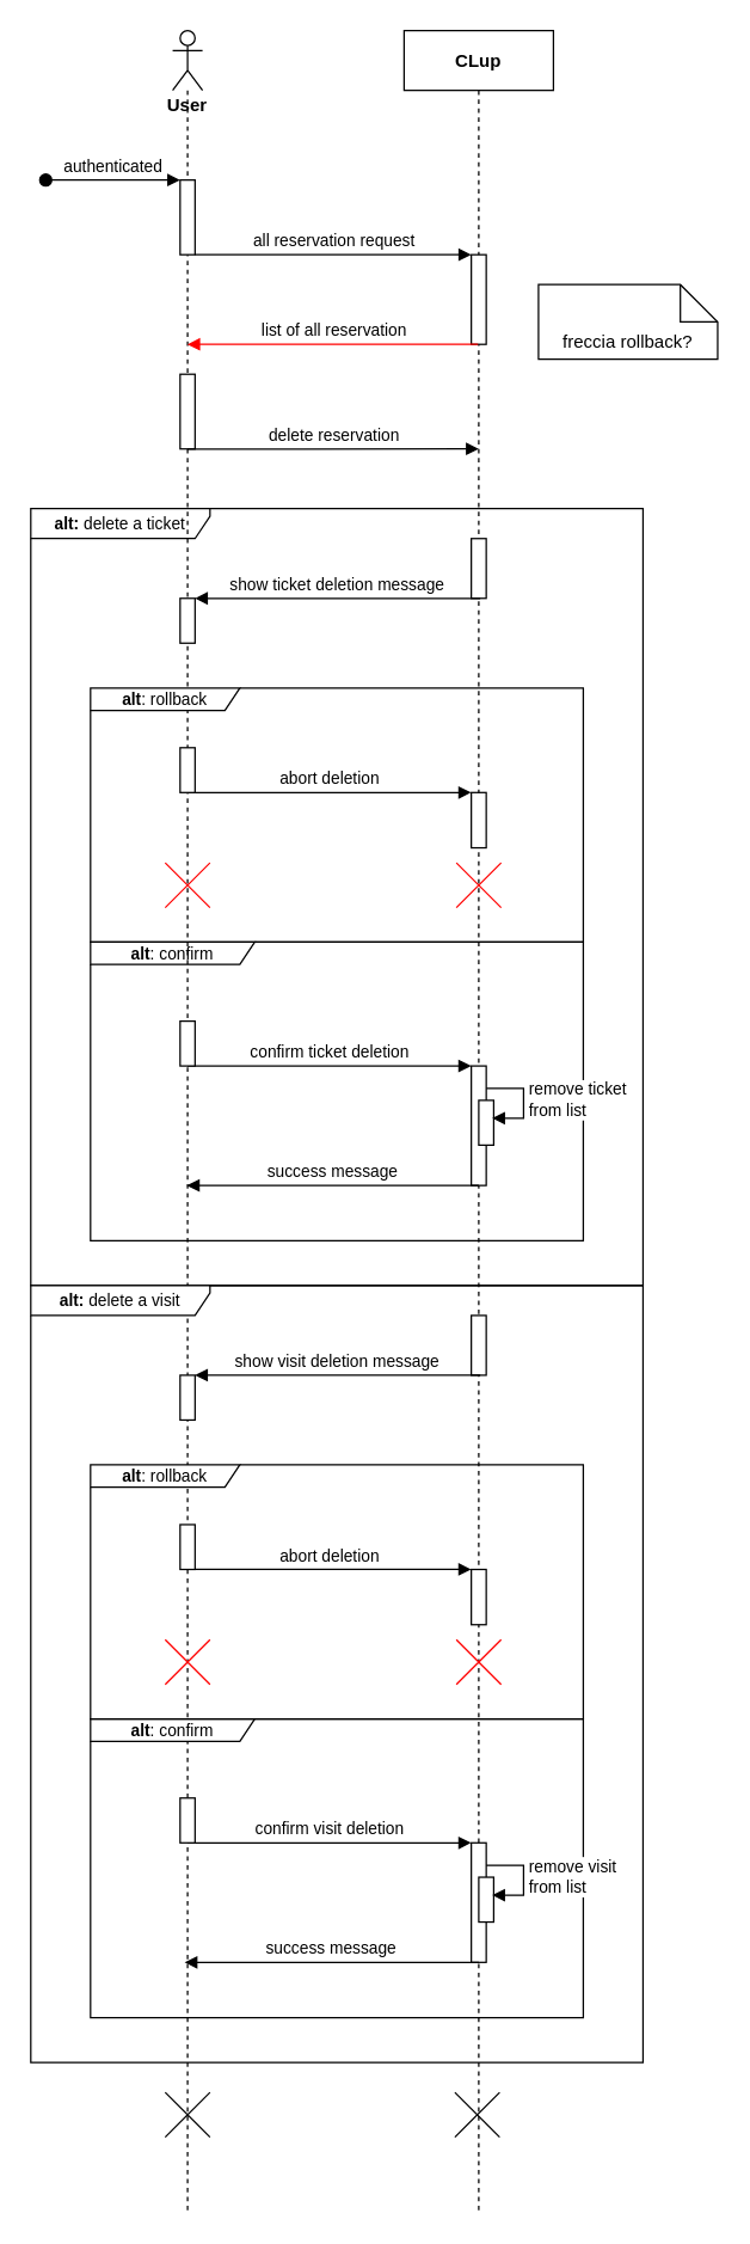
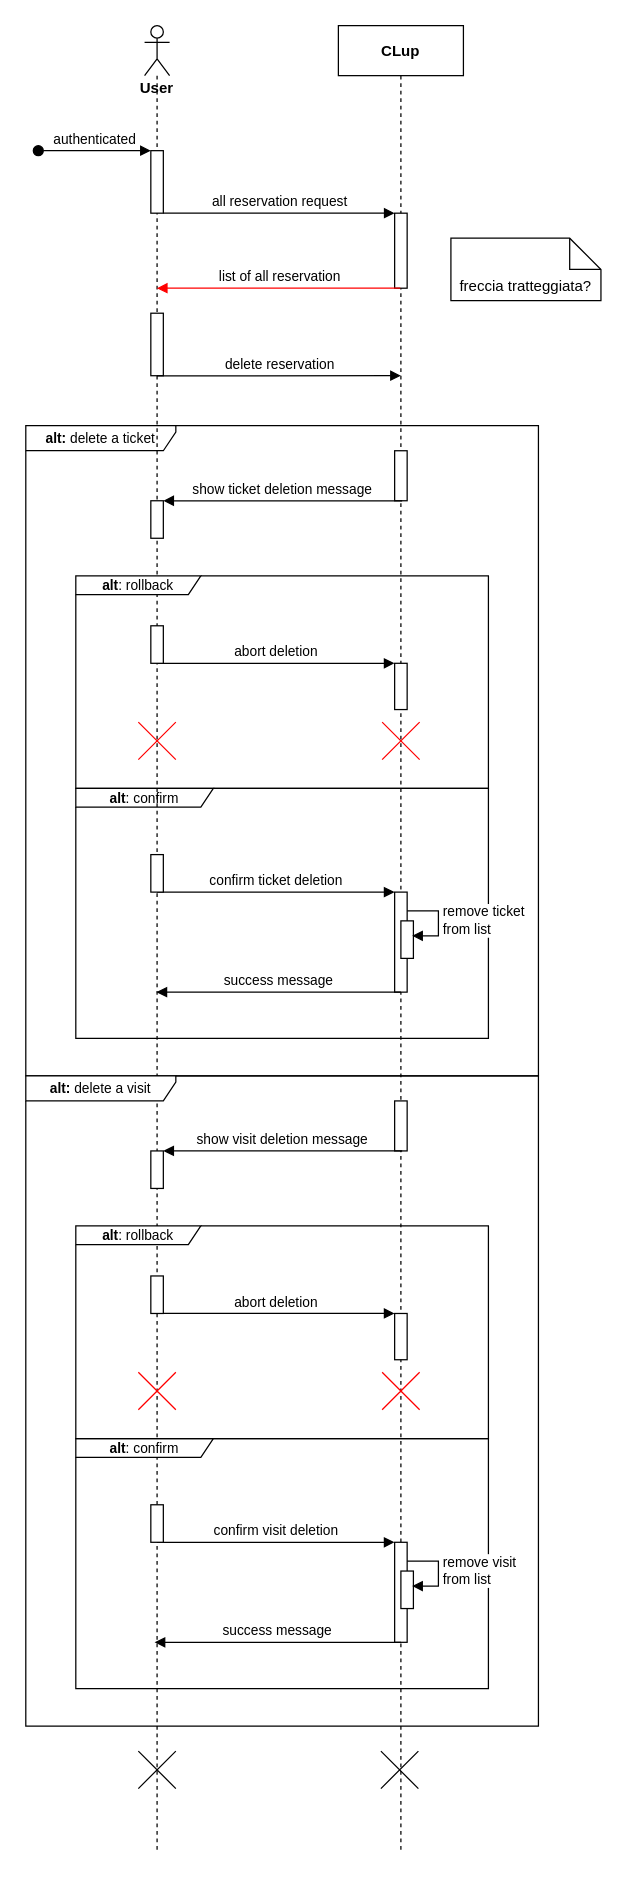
- <mxCell id="13" value="freccia rollback?" style="shape=note2;boundedLbl=1;whiteSpace=wrap;html=1;size=25;verticalAlign=top;align=center;" vertex="1" parent="1"><mxGeometry x="360" y="190" width="120" height="50" as="geometry" /></mxCell>
+ <mxCell id="13" value="freccia tratteggiata?" style="shape=note2;boundedLbl=1;whiteSpace=wrap;html=1;size=25;verticalAlign=top;align=center;" vertex="1" parent="1"><mxGeometry x="360" y="190" width="120" height="50" as="geometry" /></mxCell>
